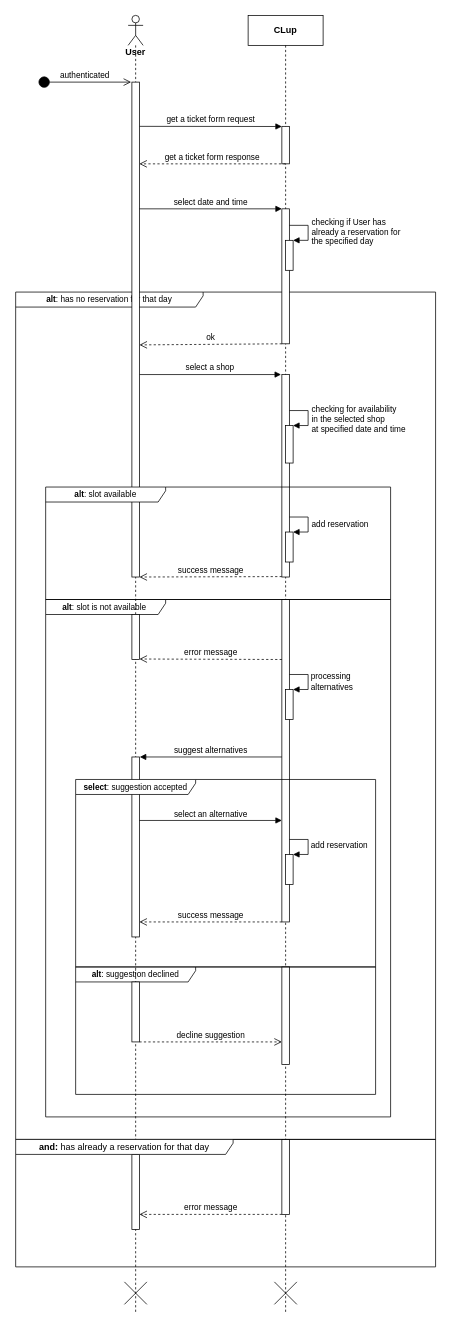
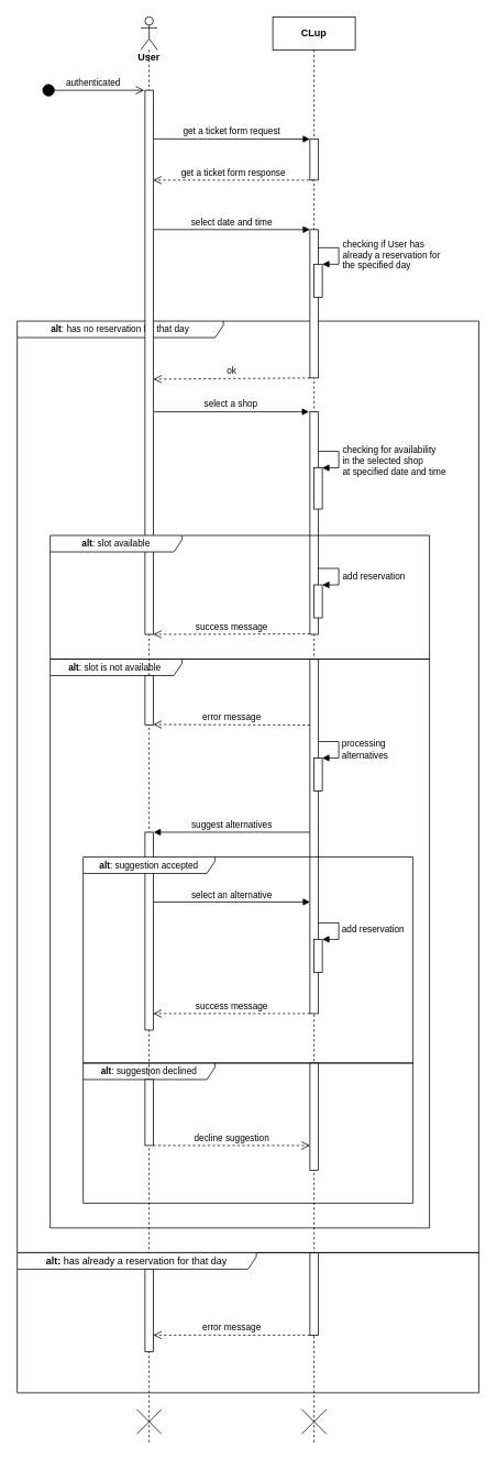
- <mxCell id="42" value="&lt;font style=&quot;font-size: 11px&quot;&gt;&lt;b&gt;select&lt;/b&gt;: suggestion accepted&lt;/font&gt;" style="shape=umlFrame;whiteSpace=wrap;html=1;width=160;height=20;" parent="1" vertex="1"><mxGeometry x="100" y="1039" width="400" height="250" as="geometry" /></mxCell>
+ <mxCell id="42" value="&lt;font style=&quot;font-size: 11px&quot;&gt;&lt;b&gt;alt&lt;/b&gt;: suggestion accepted&lt;/font&gt;" style="shape=umlFrame;whiteSpace=wrap;html=1;width=160;height=20;" parent="1" vertex="1"><mxGeometry x="100" y="1039" width="400" height="250" as="geometry" /></mxCell>
- <mxCell id="44" value="&lt;b&gt;and: &lt;/b&gt;has already a reservation for that day" style="shape=umlFrame;whiteSpace=wrap;html=1;width=290;height=20;" parent="1" vertex="1"><mxGeometry y="1519" width="560" height="170" as="geometry" x="20" /></mxCell>
+ <mxCell id="44" value="&lt;b&gt;alt: &lt;/b&gt;has already a reservation for that day" style="shape=umlFrame;whiteSpace=wrap;html=1;width=290;height=20;" parent="1" vertex="1"><mxGeometry y="1519" width="560" height="170" as="geometry" x="20" /></mxCell>
